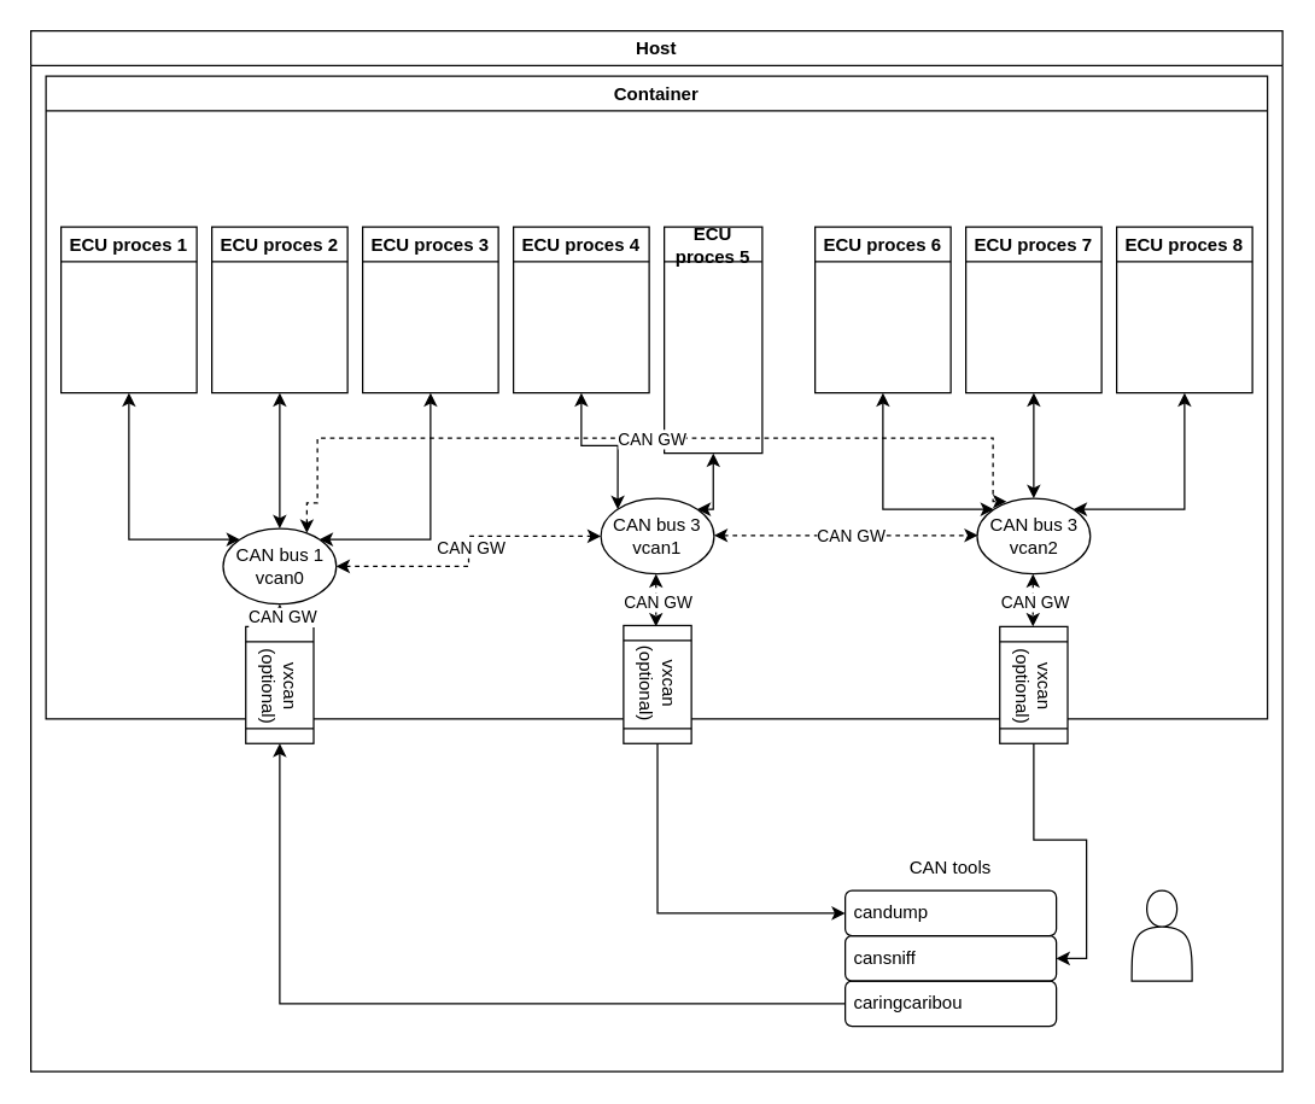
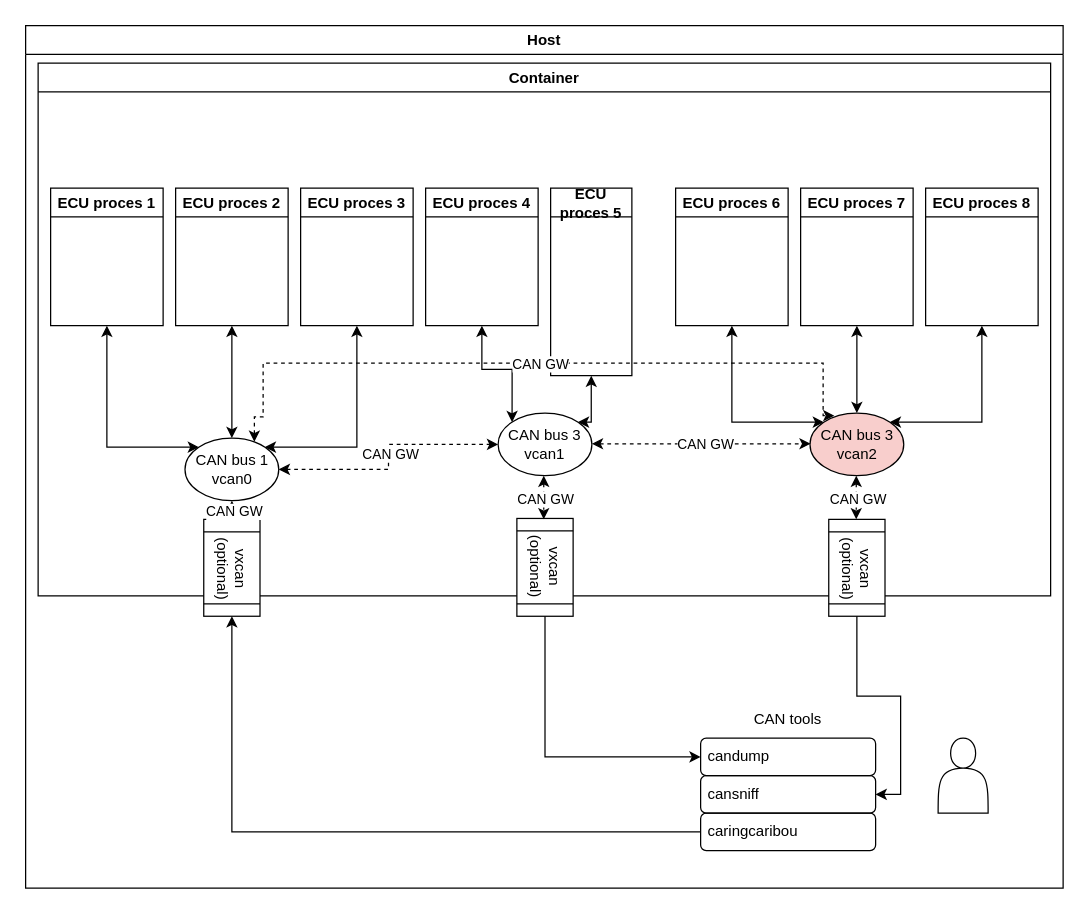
- <mxCell id="20" value="&lt;div&gt;CAN bus 3&lt;/div&gt;&lt;div&gt;vcan2&lt;/div&gt;" style="ellipse;whiteSpace=wrap;html=1;" vertex="1" parent="3"><mxGeometry x="617.5" y="280" width="75" height="50" as="geometry" /></mxCell>
+ <mxCell id="20" value="&lt;div&gt;CAN bus 3&lt;/div&gt;&lt;div&gt;vcan2&lt;/div&gt;" style="ellipse;whiteSpace=wrap;html=1;fillColor=#f8cecc;" vertex="1" parent="3"><mxGeometry x="617.5" y="280" width="75" height="50" as="geometry" /></mxCell>
